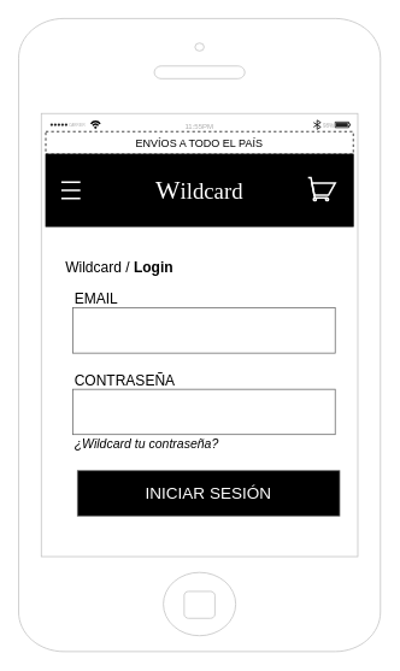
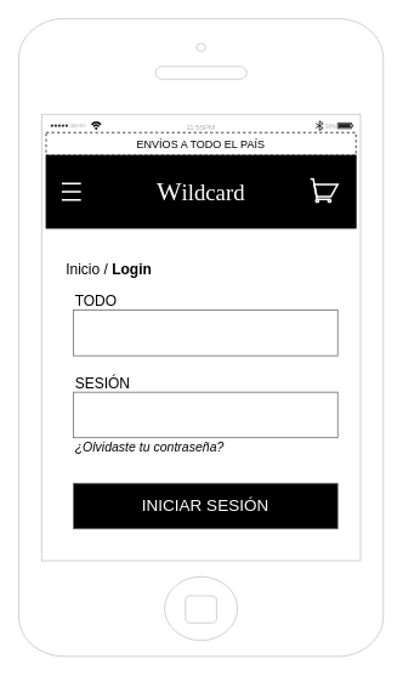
- <mxCell id="11" value="Wildcard / &lt;b&gt;Login&lt;/b&gt;" style="text;html=1;strokeColor=none;fillColor=none;align=left;verticalAlign=middle;whiteSpace=wrap;rounded=0;fontSize=16;" parent="1" vertex="1"><mxGeometry x="70" y="280" width="170" height="30" as="geometry" /></mxCell>
+ <mxCell id="11" value="Inicio / &lt;b&gt;Login&lt;/b&gt;" style="text;html=1;strokeColor=none;fillColor=none;align=left;verticalAlign=middle;whiteSpace=wrap;rounded=0;fontSize=16;" parent="1" vertex="1"><mxGeometry x="70" y="280" width="170" height="30" as="geometry" /></mxCell>
- <mxCell id="12" value="EMAIL" style="text;html=1;strokeColor=none;fillColor=none;align=left;verticalAlign=middle;whiteSpace=wrap;rounded=0;fontSize=16;" parent="1" vertex="1"><mxGeometry x="80" y="320" width="81.8" height="20" as="geometry" /></mxCell>
+ <mxCell id="12" value="TODO" style="text;html=1;strokeColor=none;fillColor=none;align=left;verticalAlign=middle;whiteSpace=wrap;rounded=0;fontSize=16;" parent="1" vertex="1"><mxGeometry x="80" y="320" width="81.8" height="20" as="geometry" /></mxCell>
- <mxCell id="14" value="CONTRASEÑA" style="text;html=1;strokeColor=none;fillColor=none;align=left;verticalAlign=middle;whiteSpace=wrap;rounded=0;fontSize=16;" parent="1" vertex="1"><mxGeometry x="80" y="410" width="140" height="20" as="geometry" /></mxCell>
+ <mxCell id="14" value="SESIÓN" style="text;html=1;strokeColor=none;fillColor=none;align=left;verticalAlign=middle;whiteSpace=wrap;rounded=0;fontSize=16;" parent="1" vertex="1"><mxGeometry x="80" y="410" width="140" height="20" as="geometry" /></mxCell>
- <mxCell id="16" value="¿Wildcard tu contraseña?" style="text;html=1;strokeColor=none;fillColor=none;align=left;verticalAlign=middle;whiteSpace=wrap;rounded=0;fontSize=14;fontStyle=2" parent="1" vertex="1"><mxGeometry x="80" y="480" width="200" height="20" as="geometry" /></mxCell>
+ <mxCell id="16" value="¿Olvidaste tu contraseña?" style="text;html=1;strokeColor=none;fillColor=none;align=left;verticalAlign=middle;whiteSpace=wrap;rounded=0;fontSize=14;fontStyle=2" parent="1" vertex="1"><mxGeometry x="80" y="480" width="200" height="20" as="geometry" /></mxCell>
- <mxCell id="17" value="&lt;font color=&quot;#ffffff&quot; style=&quot;font-size: 18px&quot;&gt;INICIAR SESIÓN&lt;/font&gt;" style="rounded=0;whiteSpace=wrap;html=1;strokeColor=#666666;fillColor=#000000;fontSize=14;align=center;" parent="1" vertex="1"><mxGeometry x="85" y="520" width="290" height="50" as="geometry" /></mxCell>
+ <mxCell id="17" value="&lt;font color=&quot;#ffffff&quot; style=&quot;font-size: 18px&quot;&gt;INICIAR SESIÓN&lt;/font&gt;" style="rounded=0;whiteSpace=wrap;html=1;strokeColor=#666666;fillColor=#000000;fontSize=14;align=center;" parent="1" vertex="1"><mxGeometry x="80" y="530" width="290" height="50" as="geometry" /></mxCell>
